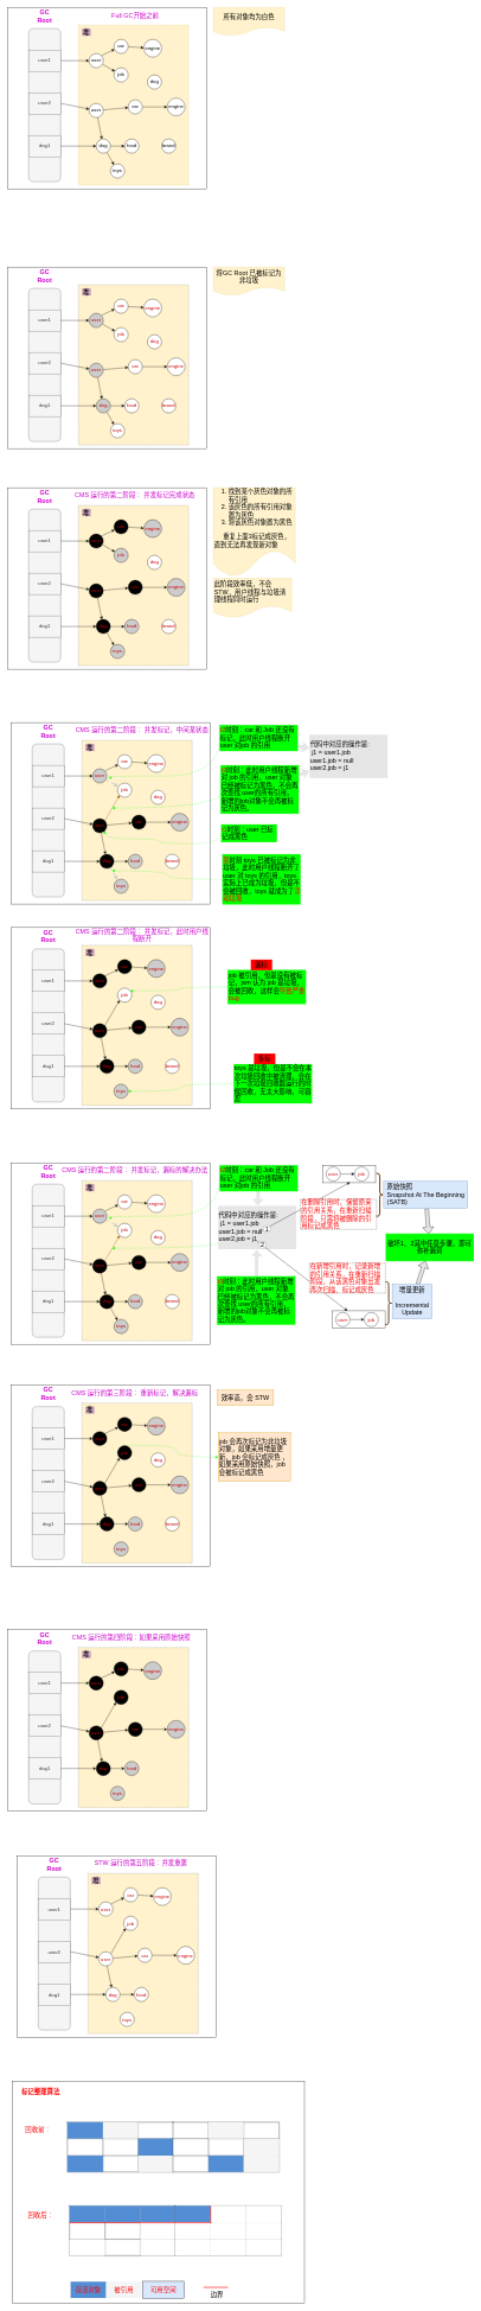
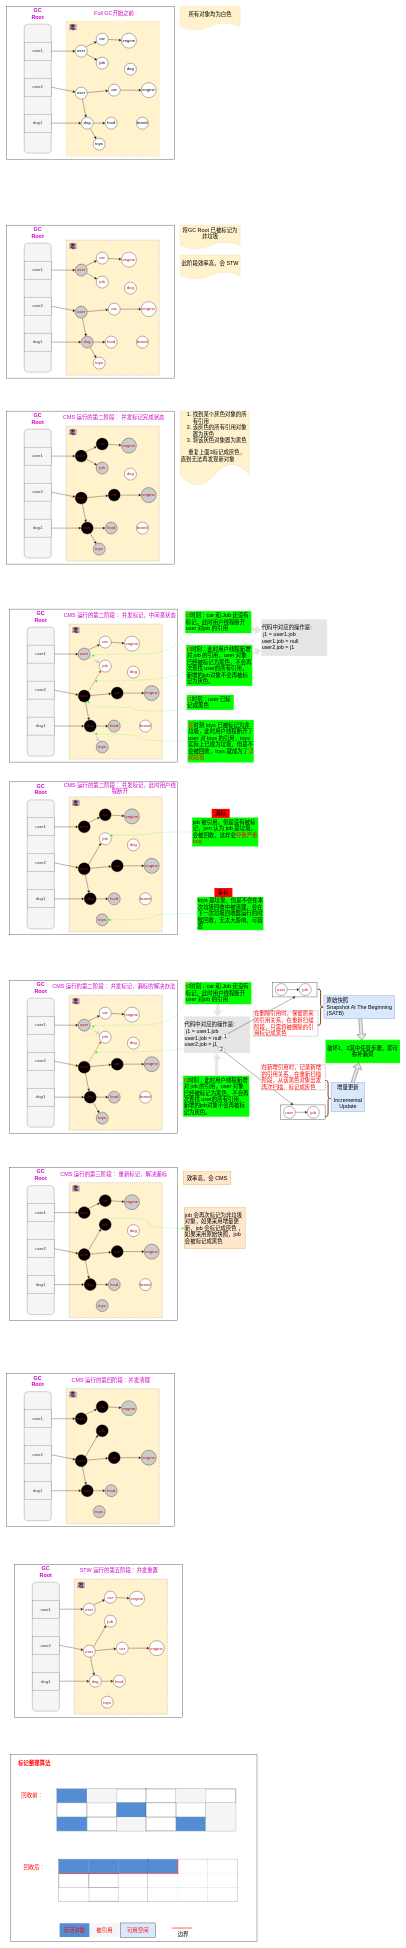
+ <mxCell id="68" value="此阶段效率高，会 STW" style="shape=document;whiteSpace=wrap;html=1;boundedLbl=1;dashed=1;fontSize=18;strokeColor=#d6b656;fillColor=#fff2cc;" vertex="1" parent="1"><mxGeometry x="600" y="850" width="200" height="80" as="geometry" /></mxCell>
- <mxCell id="102" value="此阶段效率低，不会 STW，用户线程与垃圾清理线程同时运行" style="shape=document;whiteSpace=wrap;html=1;boundedLbl=1;dashed=1;fontSize=18;strokeColor=#d6b656;fillColor=#fff2cc;align=left;" vertex="1" parent="1"><mxGeometry x="600" y="1625" width="220" height="110" as="geometry" /></mxCell>
- <mxCell id="272" value="效率高，会 STW" style="text;html=1;strokeColor=#d79b00;fillColor=#ffe6cc;align=center;verticalAlign=middle;whiteSpace=wrap;rounded=0;fontSize=18;" vertex="1" parent="1"><mxGeometry x="610" y="3906" width="159" height="43" as="geometry" /></mxCell>
+ <mxCell id="272" value="效率高，会 CMS" style="text;html=1;strokeColor=#d79b00;fillColor=#ffe6cc;align=center;verticalAlign=middle;whiteSpace=wrap;rounded=0;fontSize=18;" vertex="1" parent="1"><mxGeometry x="610" y="3906" width="159" height="43" as="geometry" /></mxCell>
- <mxCell id="306" value="CMS 运行的第四阶段：如果采用原始快照" style="text;html=1;strokeColor=none;fillColor=none;align=center;verticalAlign=middle;whiteSpace=wrap;rounded=0;fontSize=18;fontColor=#CC00CC;" vertex="1" parent="1"><mxGeometry x="158" y="4586" width="422" height="30" as="geometry" /></mxCell>
+ <mxCell id="306" value="CMS 运行的第四阶段：并发清理" style="text;html=1;strokeColor=none;fillColor=none;align=center;verticalAlign=middle;whiteSpace=wrap;rounded=0;fontSize=18;fontColor=#CC00CC;" vertex="1" parent="1"><mxGeometry x="158" y="4586" width="422" height="30" as="geometry" /></mxCell>
